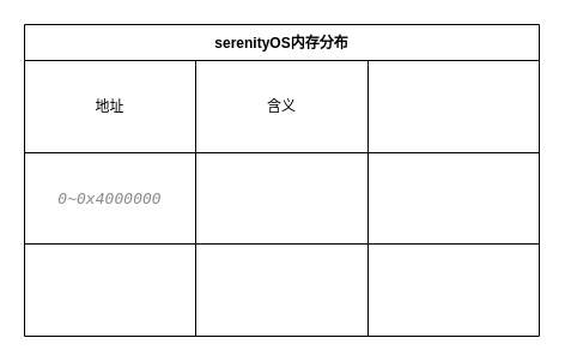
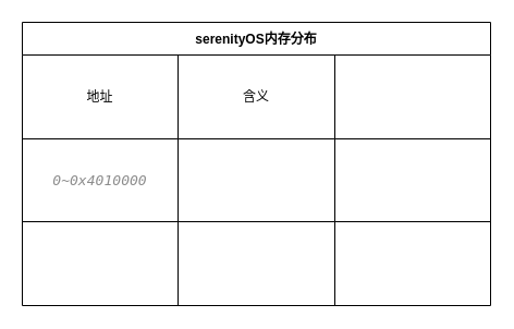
- <mxCell id="8" value="&lt;pre style=&quot;background-color:#ffffff;color:#080808;font-family:'JetBrains Mono',monospace;font-size:9.8pt;&quot;&gt;&lt;span style=&quot;color:#8c8c8c;font-style:italic;&quot;&gt;0~0x4000000&lt;/span&gt;&lt;/pre&gt;" style="shape=partialRectangle;html=1;whiteSpace=wrap;connectable=0;fillColor=none;top=0;left=0;bottom=0;right=0;overflow=hidden;" vertex="1" parent="7"><mxGeometry width="143" height="76" as="geometry"><mxRectangle width="143" height="76" as="alternateBounds" /></mxGeometry></mxCell>
+ <mxCell id="8" value="&lt;pre style=&quot;background-color:#ffffff;color:#080808;font-family:'JetBrains Mono',monospace;font-size:9.8pt;&quot;&gt;&lt;span style=&quot;color:#8c8c8c;font-style:italic;&quot;&gt;0~0x4010000&lt;/span&gt;&lt;/pre&gt;" style="shape=partialRectangle;html=1;whiteSpace=wrap;connectable=0;fillColor=none;top=0;left=0;bottom=0;right=0;overflow=hidden;" vertex="1" parent="7"><mxGeometry width="143" height="76" as="geometry"><mxRectangle width="143" height="76" as="alternateBounds" /></mxGeometry></mxCell>
